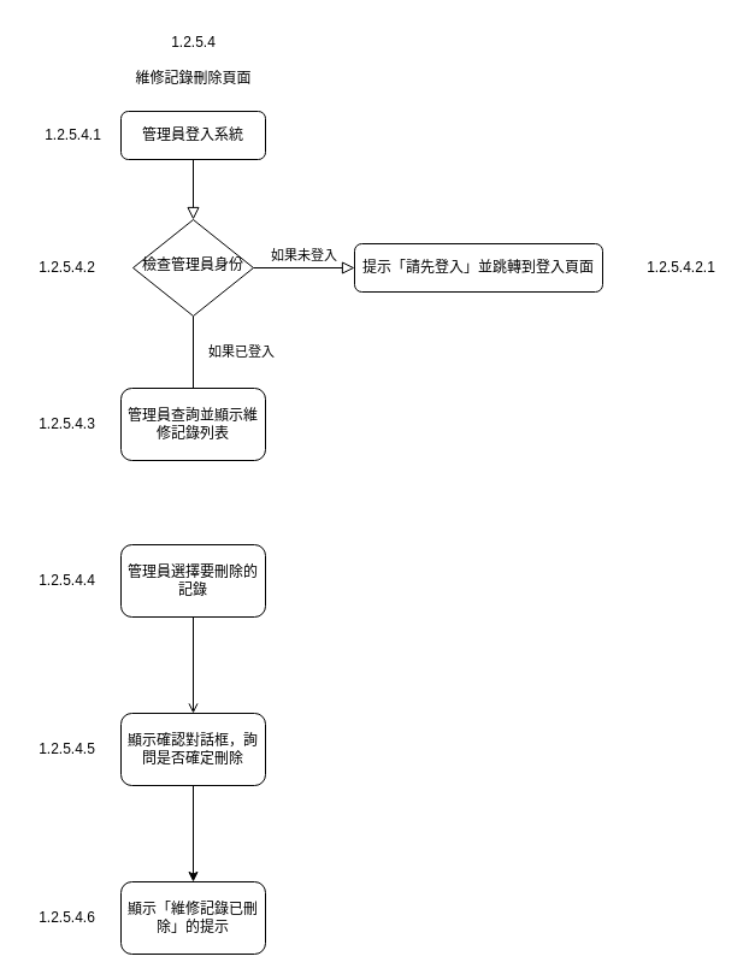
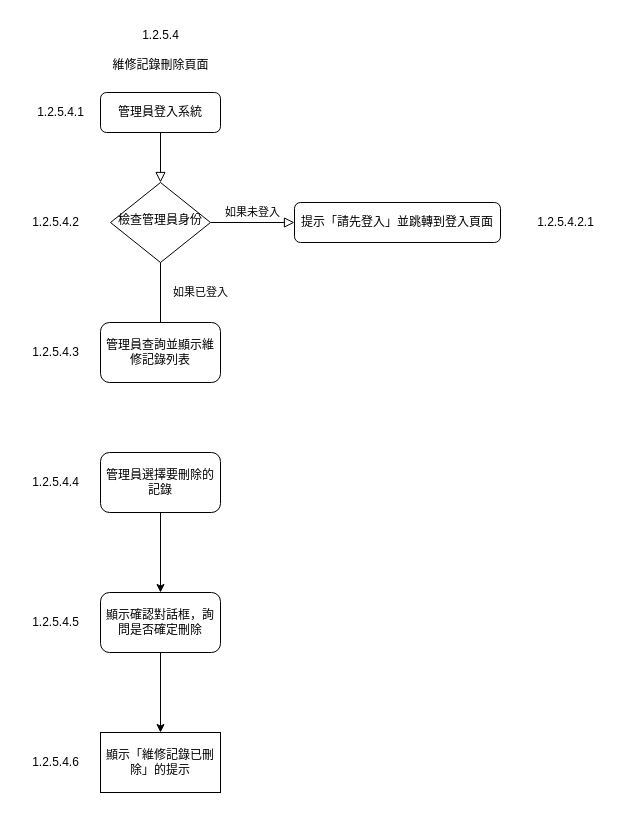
- <mxCell id="10" value="" style="edgeStyle=orthogonalEdgeStyle;rounded=0;orthogonalLoop=1;jettySize=auto;html=1;endArrow=open;" parent="1" source="11" target="13" edge="1"><mxGeometry relative="1" as="geometry" /></mxCell>
+ <mxCell id="10" value="" style="edgeStyle=orthogonalEdgeStyle;rounded=0;orthogonalLoop=1;jettySize=auto;html=1;" parent="1" source="11" target="13" edge="1"><mxGeometry relative="1" as="geometry" /></mxCell>
- <mxCell id="14" value="&lt;div&gt;顯示「維修記錄已刪除」的提示&lt;/div&gt;" style="whiteSpace=wrap;html=1;rounded=1;" parent="1" vertex="1"><mxGeometry x="100" y="732" width="120" height="60" as="geometry" /></mxCell>
+ <mxCell id="14" value="&lt;div&gt;顯示「維修記錄已刪除」的提示&lt;/div&gt;" style="whiteSpace=wrap;html=1;rounded=0;" parent="1" vertex="1"><mxGeometry x="100" y="732" width="120" height="60" as="geometry" /></mxCell>
